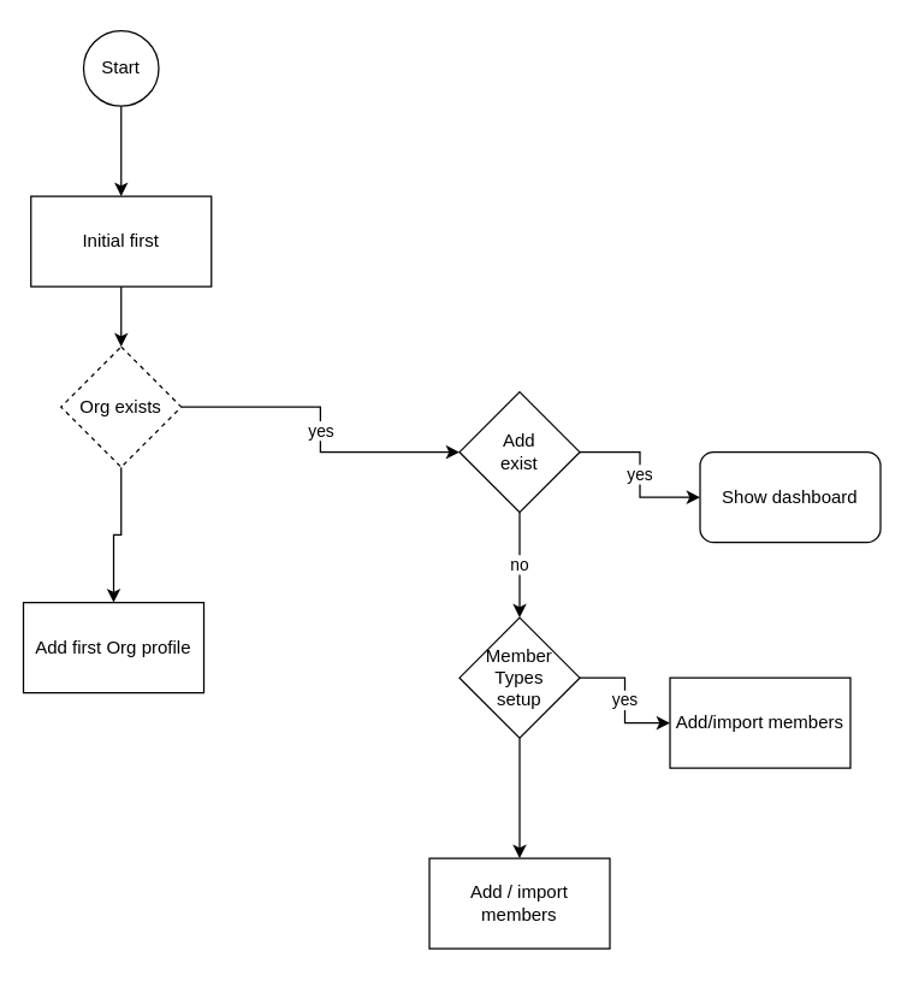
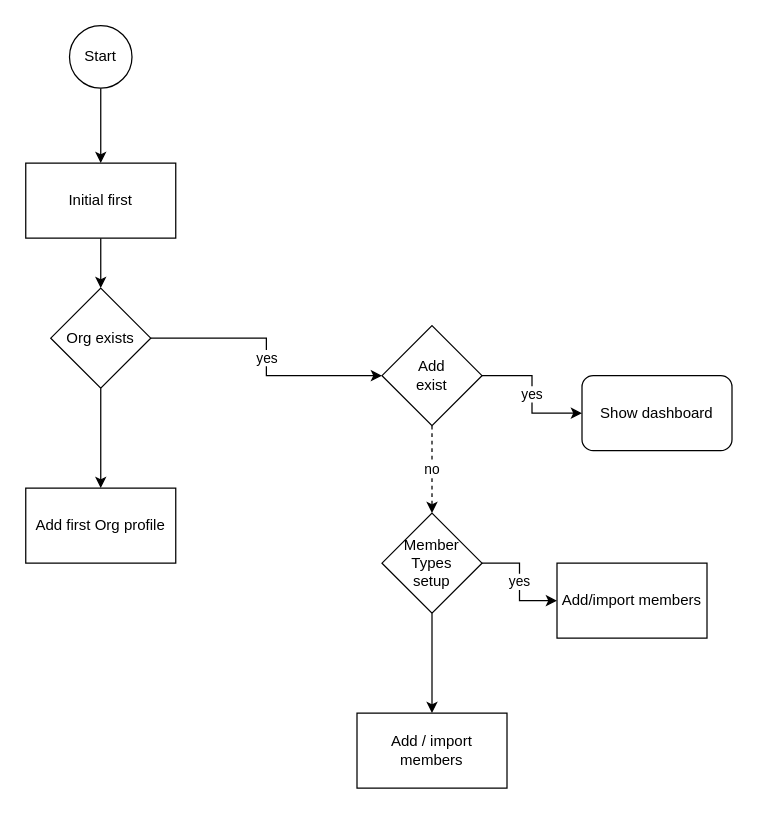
- <mxCell id="8" value="Org exists" style="rhombus;whiteSpace=wrap;html=1;dashed=1;" vertex="1" parent="1"><mxGeometry x="40" y="230" width="80" height="80" as="geometry" /></mxCell>
+ <mxCell id="8" value="Org exists" style="rhombus;whiteSpace=wrap;html=1;" vertex="1" parent="1"><mxGeometry x="40" y="230" width="80" height="80" as="geometry" /></mxCell>
- <mxCell id="12" value="no" style="edgeStyle=orthogonalEdgeStyle;rounded=0;orthogonalLoop=1;jettySize=auto;html=1;" edge="1" parent="1" source="13" target="17"><mxGeometry relative="1" as="geometry" /></mxCell>
+ <mxCell id="12" value="no" style="edgeStyle=orthogonalEdgeStyle;rounded=0;orthogonalLoop=1;jettySize=auto;html=1;dashed=1;" edge="1" parent="1" source="13" target="17"><mxGeometry relative="1" as="geometry" /></mxCell>
- <mxCell id="9" value="Add first Org profile" style="rounded=0;whiteSpace=wrap;html=1;" vertex="1" parent="1"><mxGeometry x="15" y="400" width="120" height="60" as="geometry" /></mxCell>
+ <mxCell id="9" value="Add first Org profile" style="rounded=0;whiteSpace=wrap;html=1;" vertex="1" parent="1"><mxGeometry x="20" y="390" width="120" height="60" as="geometry" /></mxCell>
